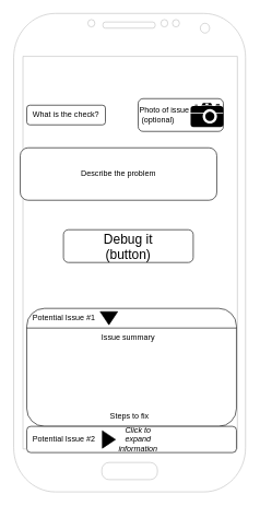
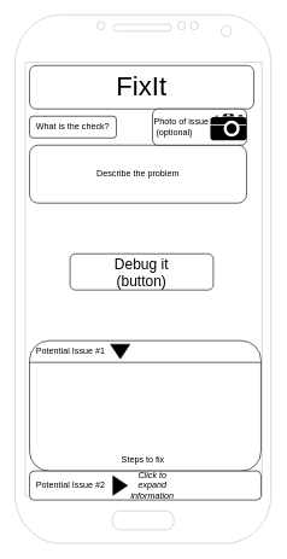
+ <mxCell id="3" value="FixIt" style="rounded=1;whiteSpace=wrap;html=1;fontSize=37;" vertex="1" parent="1"><mxGeometry x="40" y="90" width="310" height="60" as="geometry" /></mxCell>
- <mxCell id="6" value="Describe the problem" style="rounded=1;whiteSpace=wrap;html=1;" vertex="1" parent="1"><mxGeometry x="30" y="225" width="300" height="80" as="geometry" /></mxCell>
+ <mxCell id="6" value="Describe the problem" style="rounded=1;whiteSpace=wrap;html=1;" vertex="1" parent="1"><mxGeometry x="40" y="200" width="300" height="80" as="geometry" /></mxCell>
- <mxCell id="13" value="Issue summary" style="text;html=1;align=center;verticalAlign=middle;whiteSpace=wrap;rounded=0;" vertex="1" parent="1"><mxGeometry x="65" y="500" width="260" height="30" as="geometry" /></mxCell>
